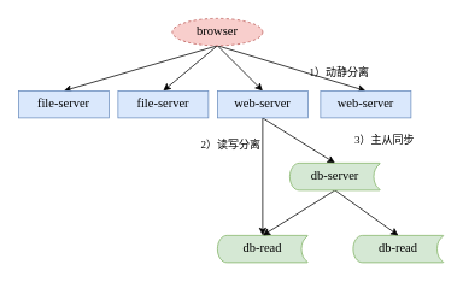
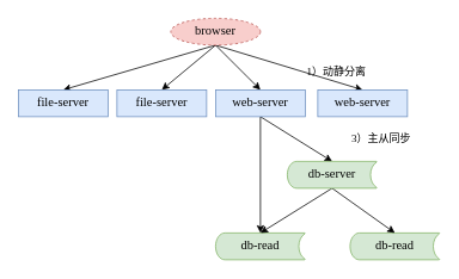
- <mxCell id="19" value="2）读写分离" style="text;html=1;strokeColor=none;fillColor=none;align=center;verticalAlign=middle;whiteSpace=wrap;rounded=0;fontFamily=Verdana;fontSize=12;" vertex="1" parent="1"><mxGeometry x="220" y="150" width="70" height="20" as="geometry" /></mxCell>
